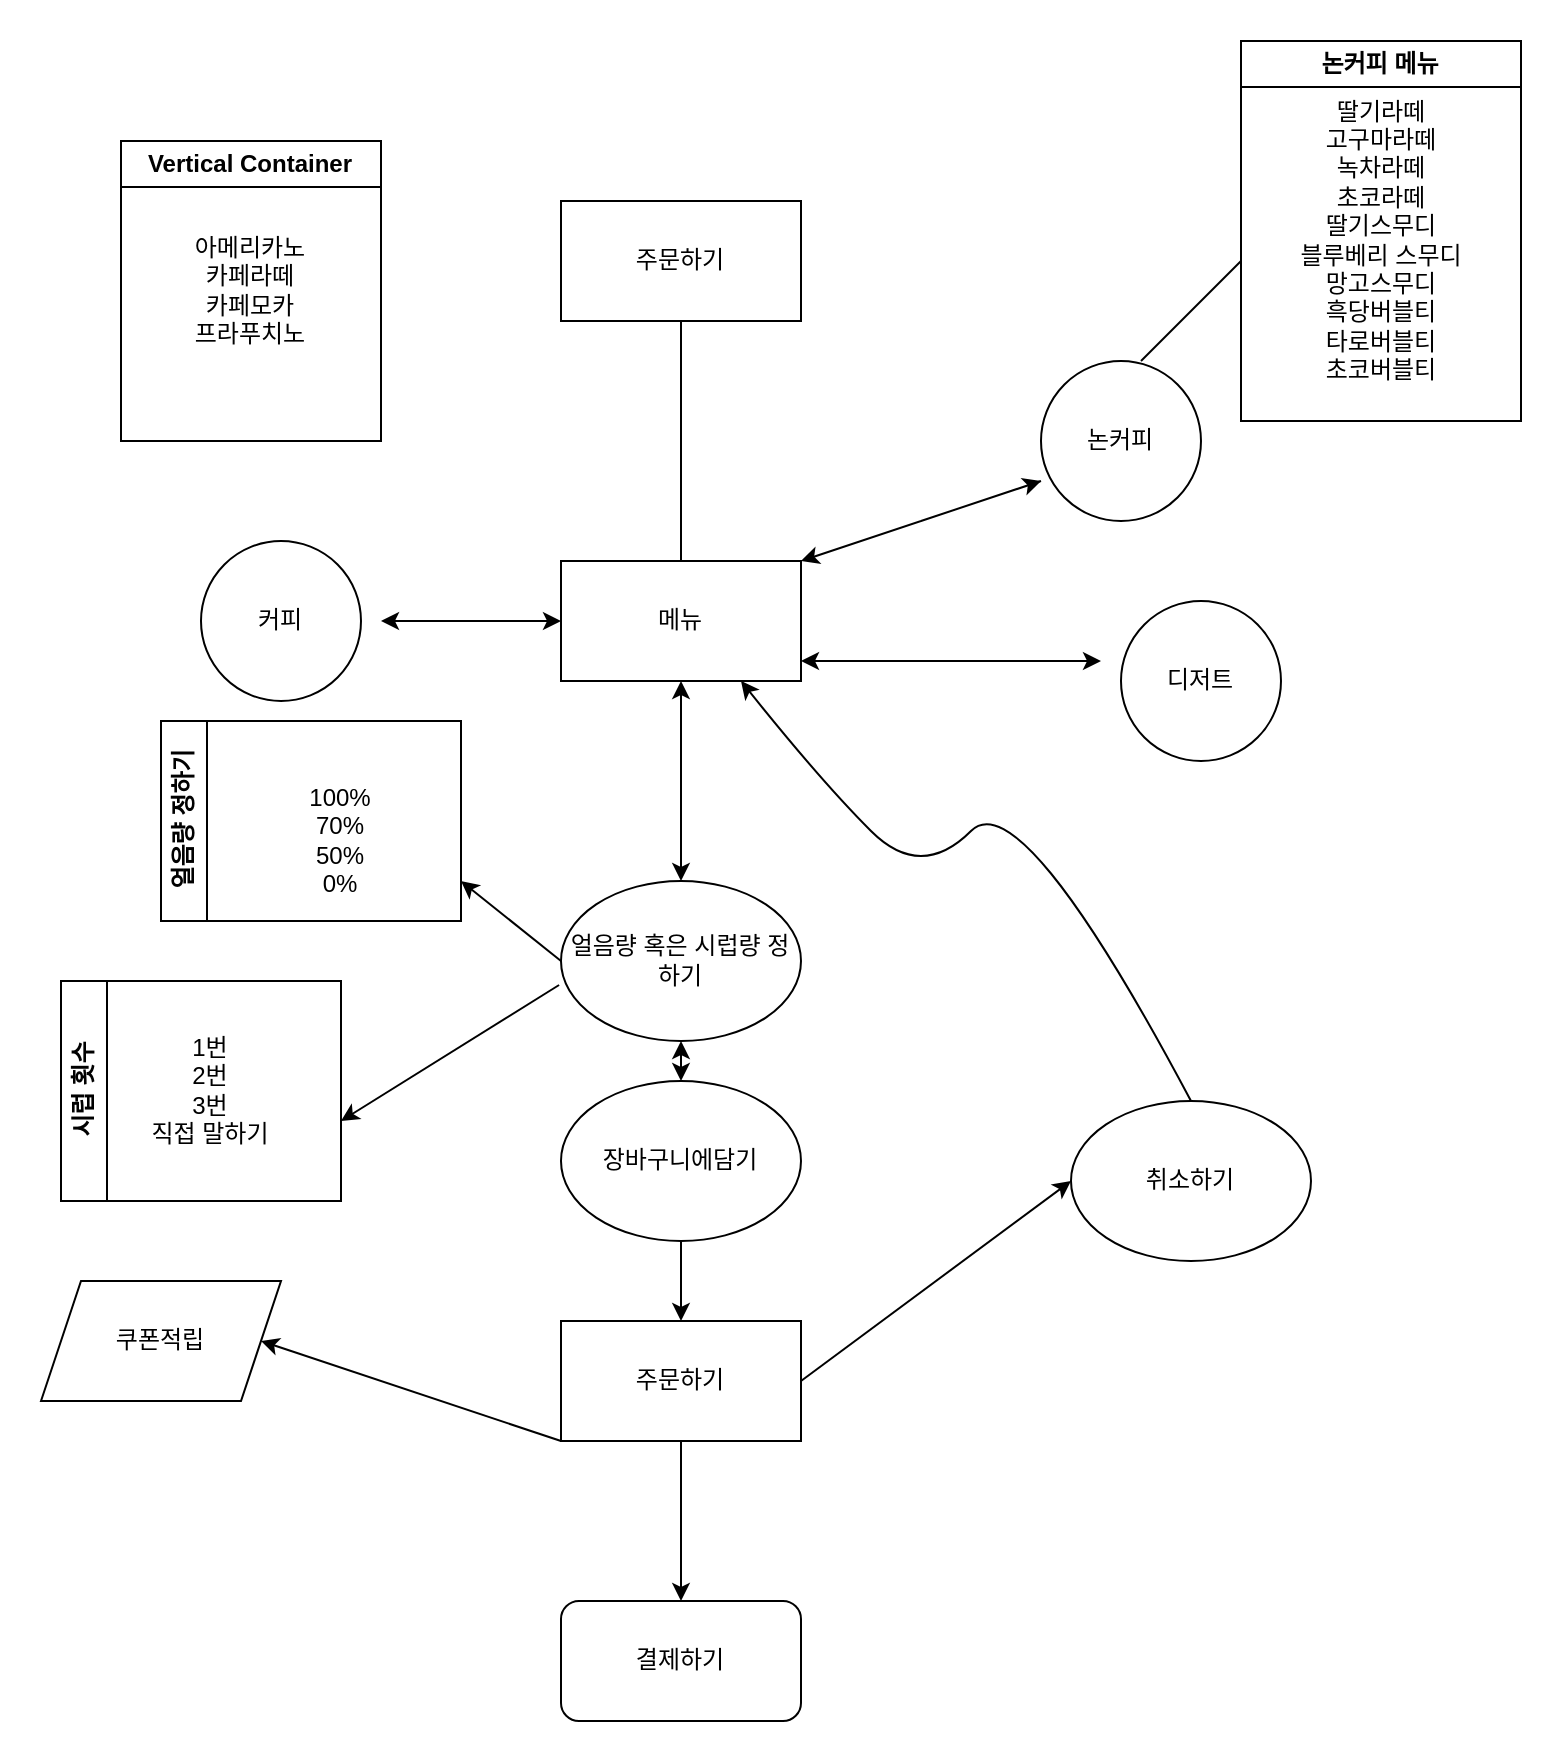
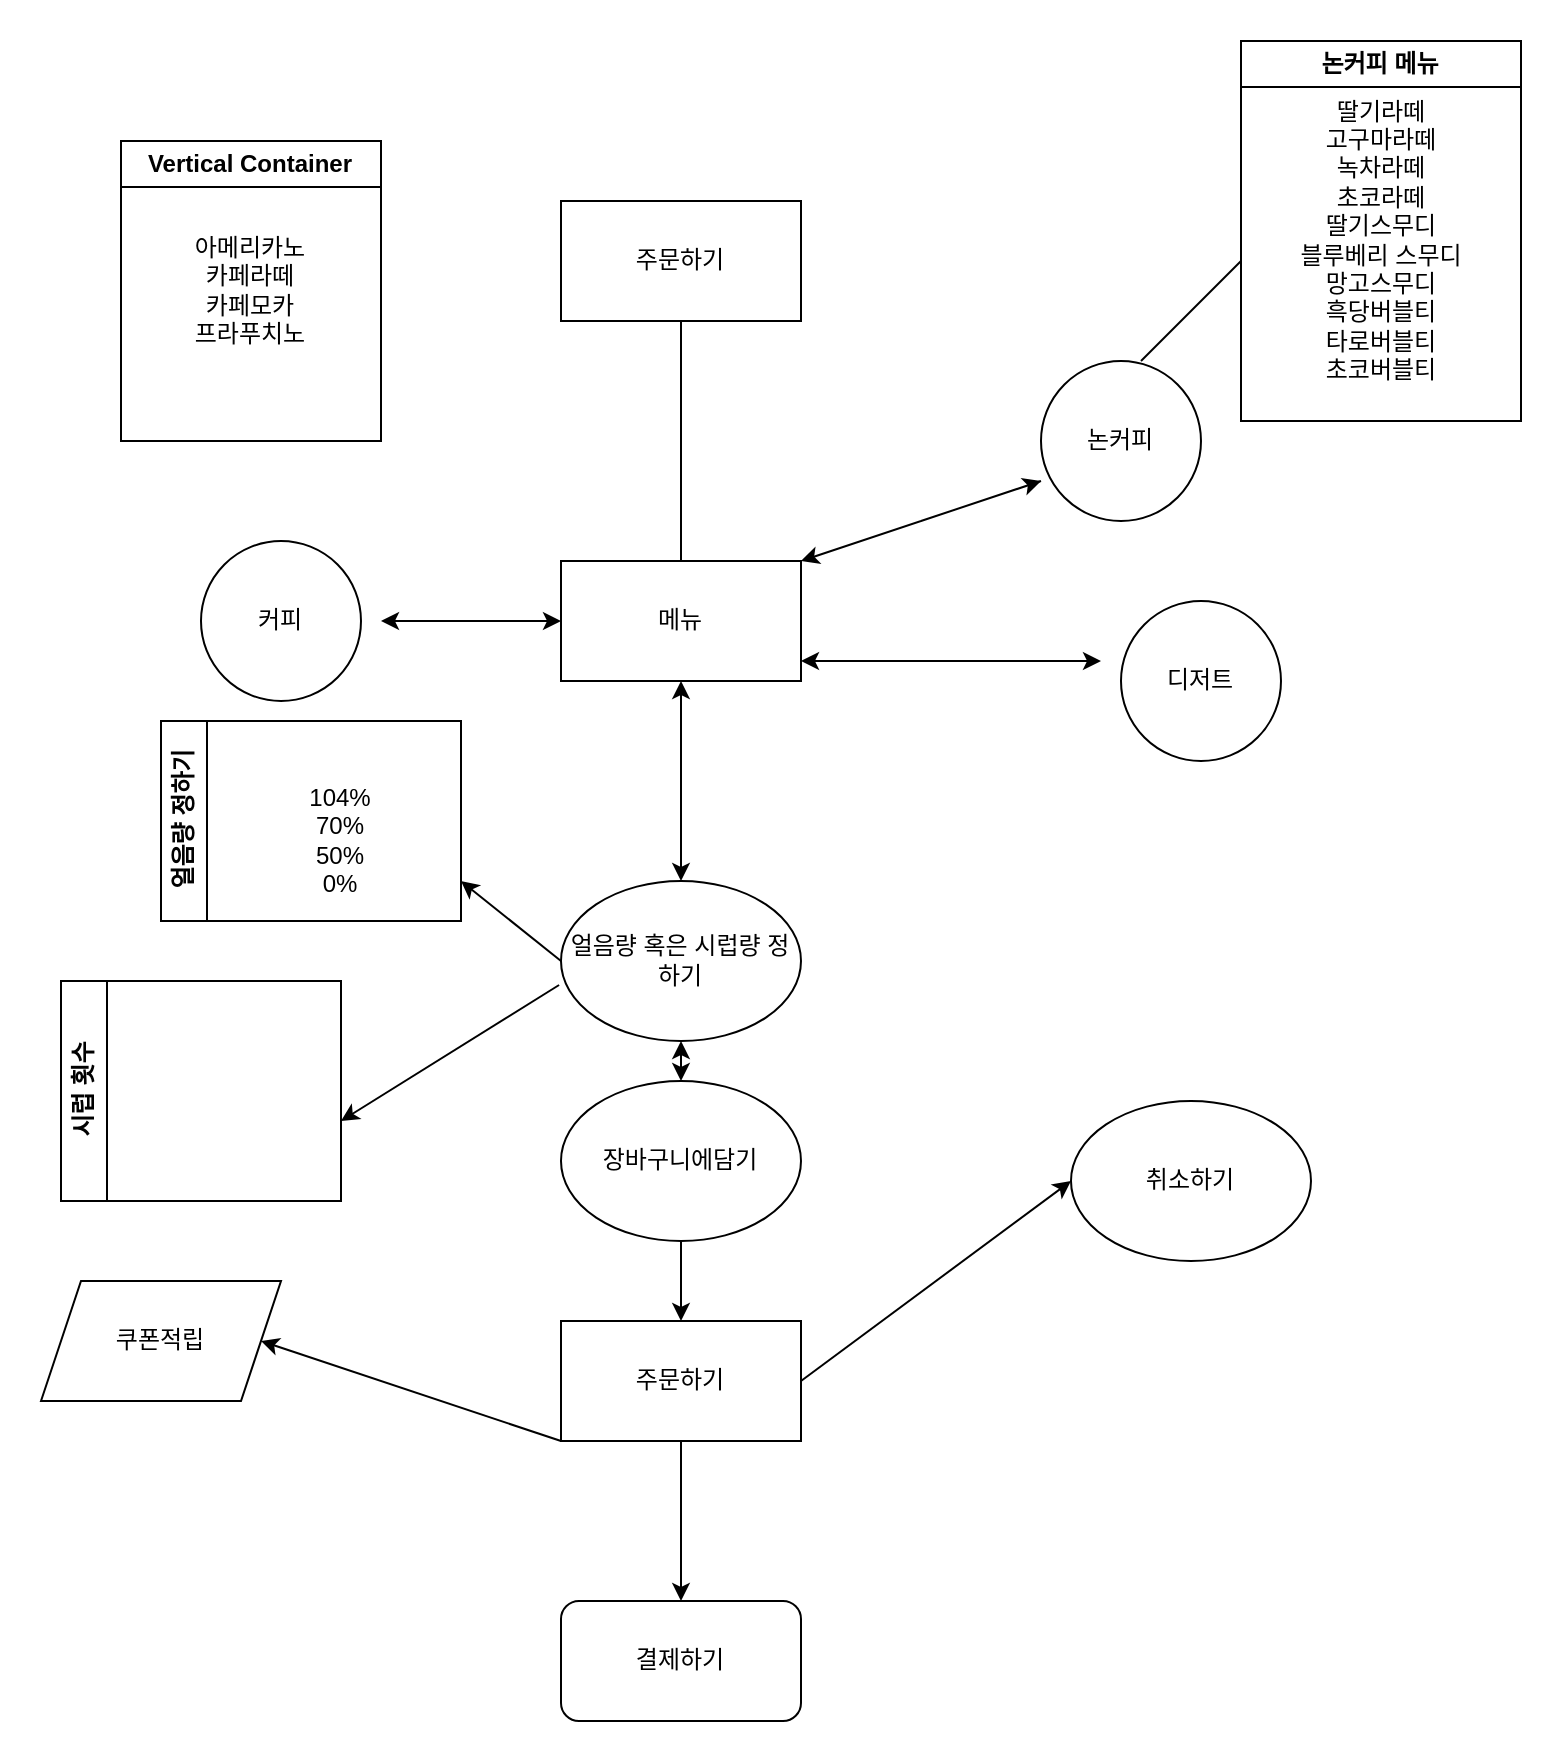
- <mxCell id="15" value="" style="curved=1;endArrow=classic;html=1;rounded=0;exitX=0.5;exitY=0;exitDx=0;exitDy=0;entryX=0.75;entryY=1;entryDx=0;entryDy=0;" edge="1" parent="1" source="14" target="4"><mxGeometry width="50" height="50" relative="1" as="geometry"><mxPoint x="410" y="440" as="sourcePoint" /><mxPoint x="460" y="390" as="targetPoint" /><Array as="points"><mxPoint x="510" y="390" /><mxPoint x="460" y="440" /><mxPoint x="410" y="390" /></Array></mxGeometry></mxCell>
- <mxCell id="32" value="100%&lt;br&gt;70%&lt;br&gt;50%&lt;br&gt;0%" style="text;html=1;strokeColor=none;fillColor=none;align=center;verticalAlign=middle;whiteSpace=wrap;rounded=0;" vertex="1" parent="1"><mxGeometry x="110" y="360" width="120" height="120" as="geometry" /></mxCell>
+ <mxCell id="32" value="104%&lt;br&gt;70%&lt;br&gt;50%&lt;br&gt;0%" style="text;html=1;strokeColor=none;fillColor=none;align=center;verticalAlign=middle;whiteSpace=wrap;rounded=0;" vertex="1" parent="1"><mxGeometry x="110" y="360" width="120" height="120" as="geometry" /></mxCell>
- <mxCell id="34" value="1번&lt;br&gt;2번&lt;br&gt;3번&lt;br&gt;직접 말하기" style="text;html=1;strokeColor=none;fillColor=none;align=center;verticalAlign=middle;whiteSpace=wrap;rounded=0;" vertex="1" parent="33"><mxGeometry x="30" y="25" width="90" height="60" as="geometry" /></mxCell>
